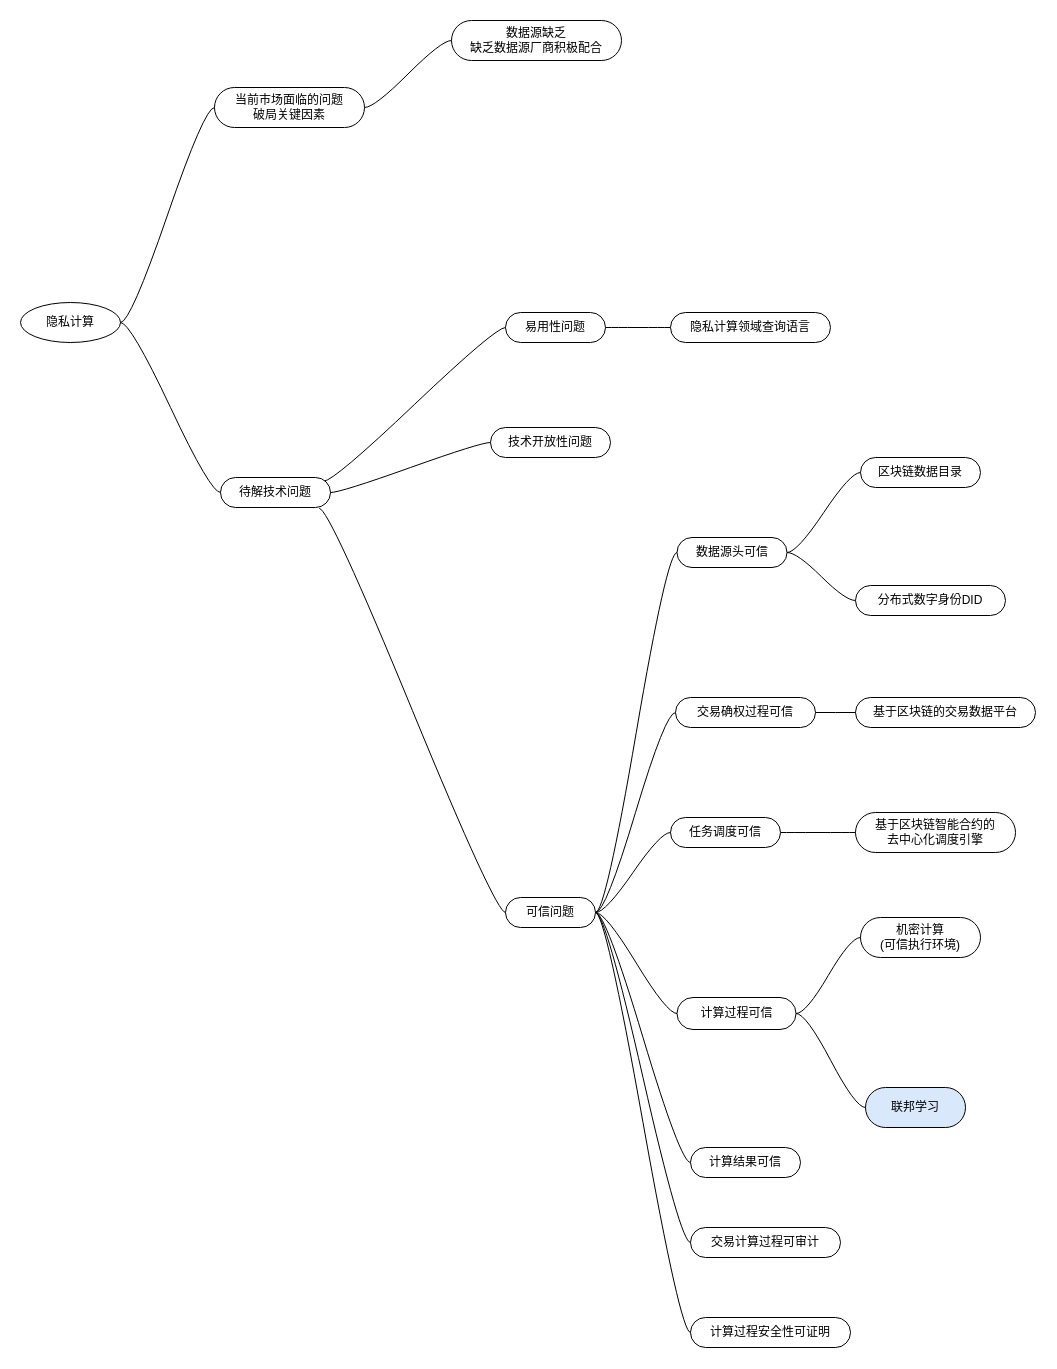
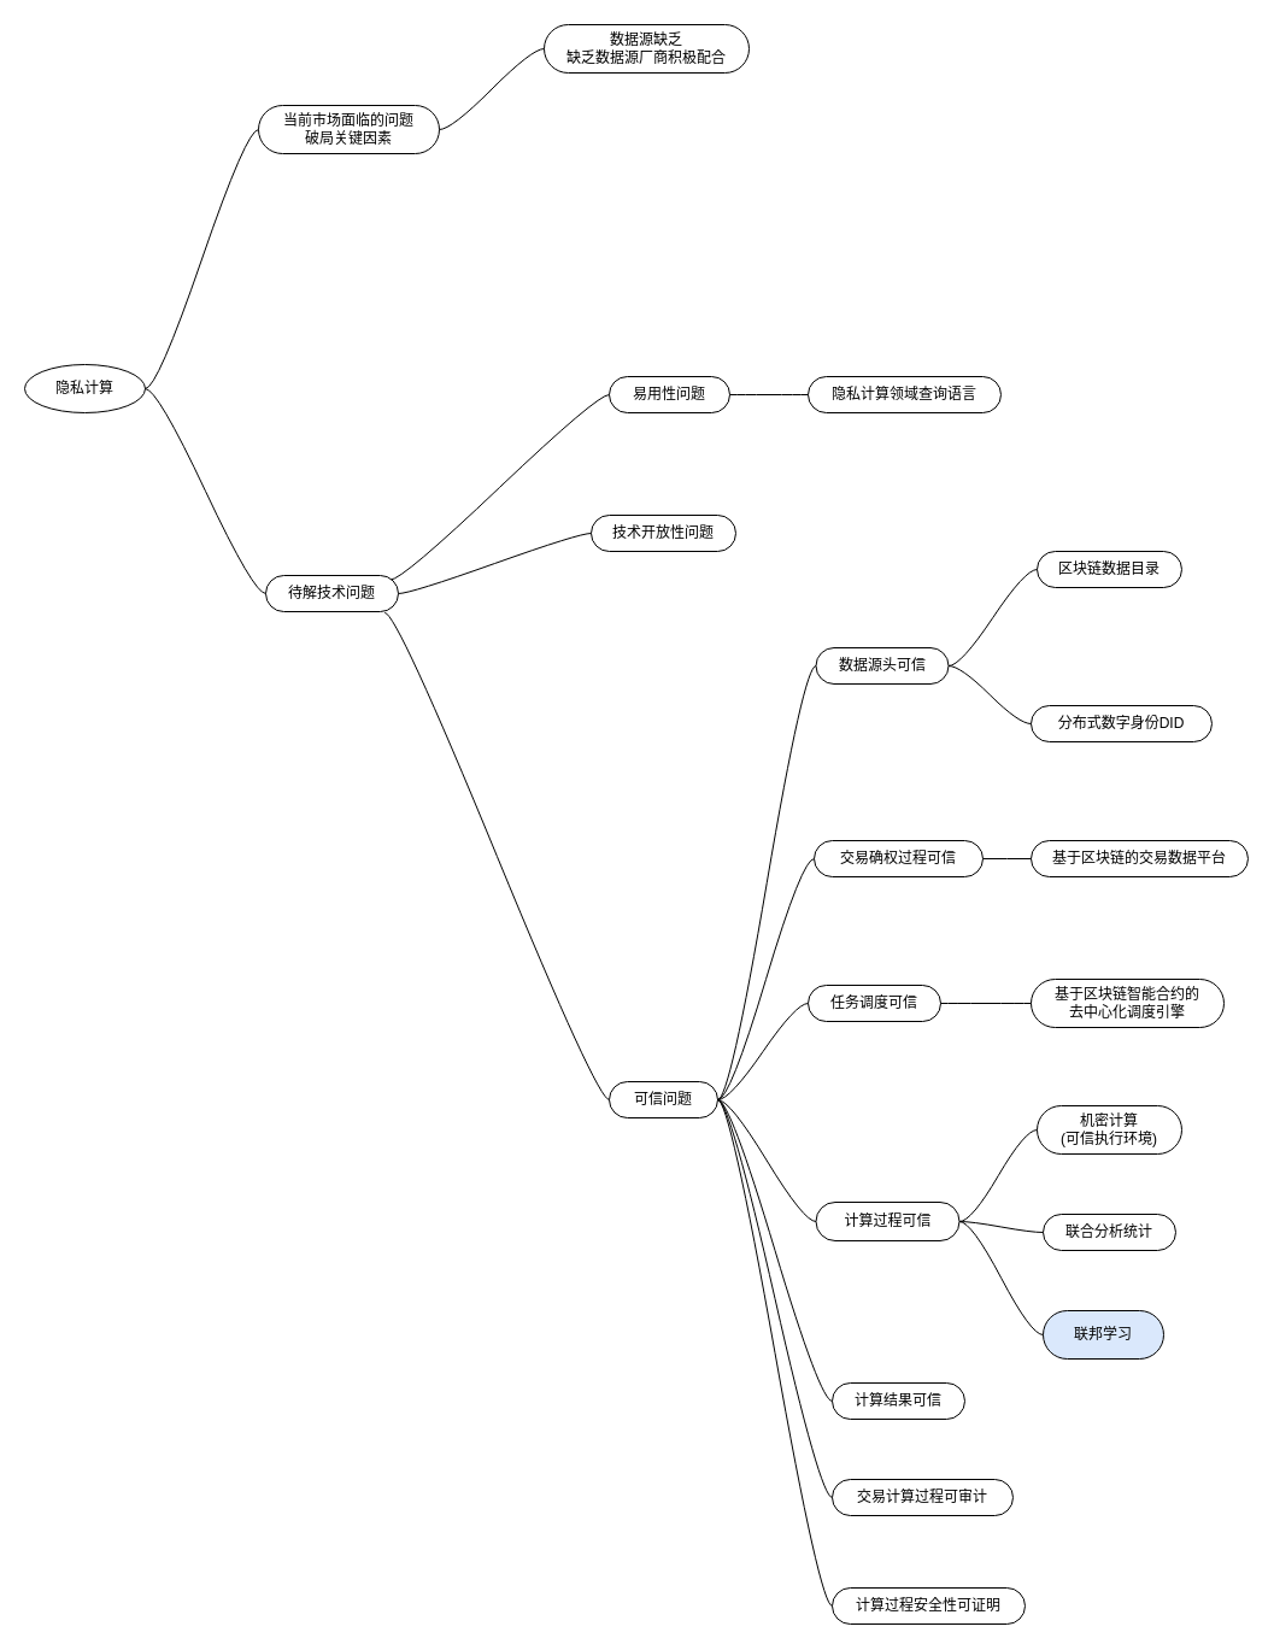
+ <mxCell id="10" value="" style="edgeStyle=entityRelationEdgeStyle;startArrow=none;endArrow=none;segment=10;curved=1;rounded=0;" edge="1" target="9" parent="1" source="13"><mxGeometry relative="1" as="geometry"><mxPoint x="634" y="887" as="sourcePoint" /></mxGeometry></mxCell>
+ <mxCell id="9" value="联合分析统计" style="whiteSpace=wrap;html=1;rounded=1;arcSize=50;align=center;verticalAlign=middle;strokeWidth=1;autosize=1;spacing=4;treeFolding=1;treeMoving=1;newEdgeStyle={&quot;edgeStyle&quot;:&quot;entityRelationEdgeStyle&quot;,&quot;startArrow&quot;:&quot;none&quot;,&quot;endArrow&quot;:&quot;none&quot;,&quot;segment&quot;:10,&quot;curved&quot;:1};" vertex="1" parent="1"><mxGeometry x="865" y="1007" width="110" height="30" as="geometry" /></mxCell>
